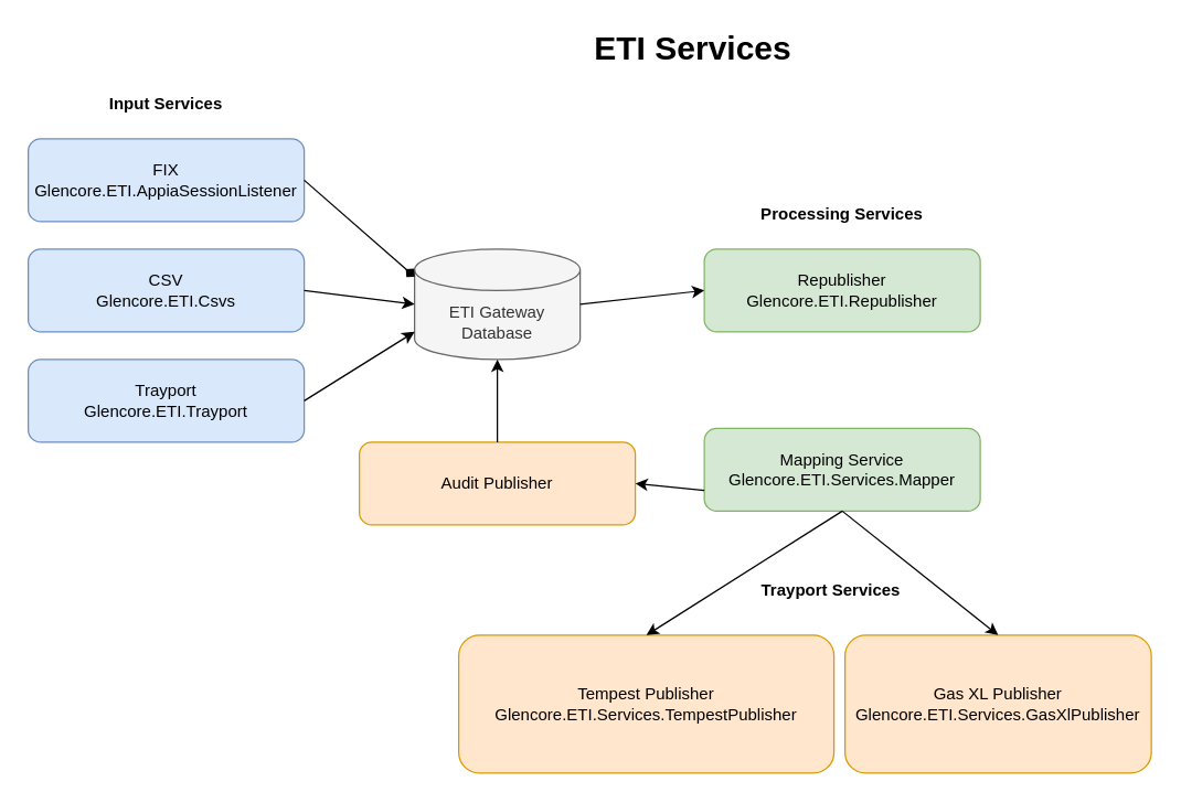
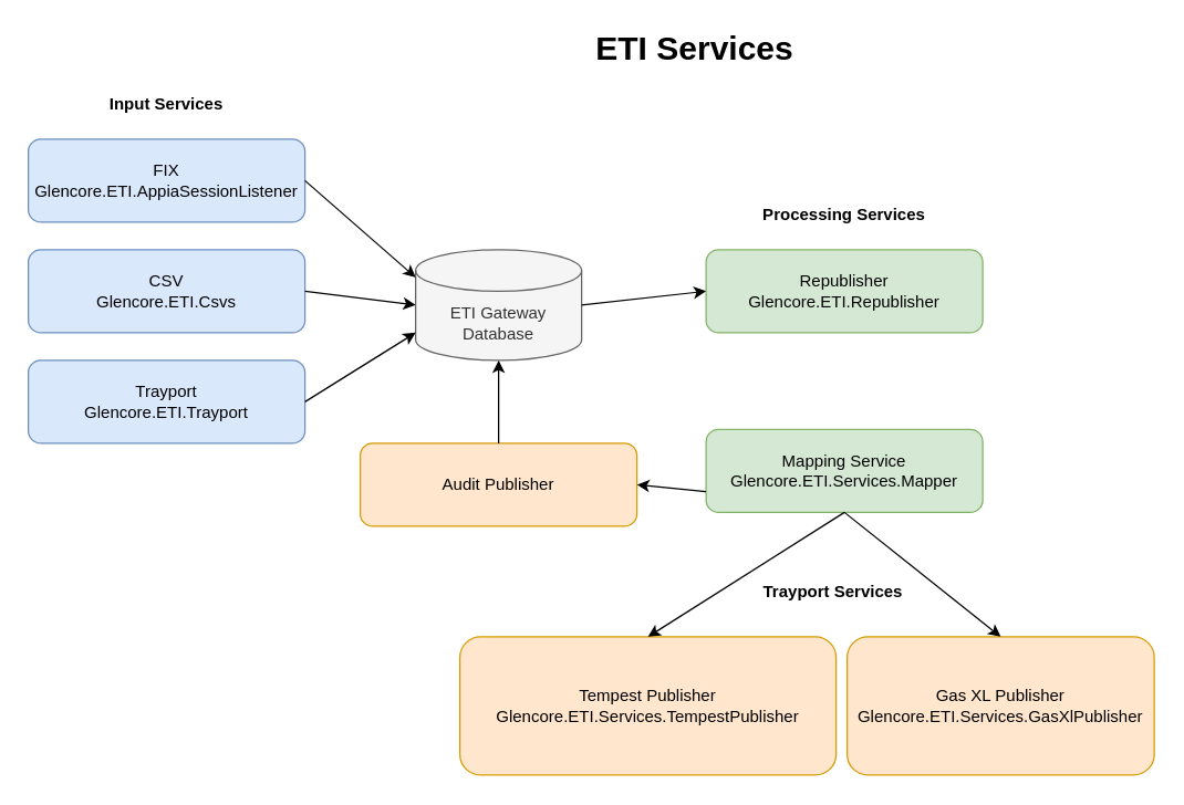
- <mxCell id="11" value="" style="endArrow=diamond;html=1;rounded=0;exitX=1;exitY=0.5;exitDx=0;exitDy=0;entryX=0;entryY=0.25;entryDx=0;entryDy=0;entryPerimeter=0;" edge="1" parent="1" source="2" target="5"><mxGeometry width="50" height="50" relative="1" as="geometry"><mxPoint x="290" y="390" as="sourcePoint" /><mxPoint x="340" y="340" as="targetPoint" /></mxGeometry></mxCell>
+ <mxCell id="11" value="" style="endArrow=classic;html=1;rounded=0;exitX=1;exitY=0.5;exitDx=0;exitDy=0;entryX=0;entryY=0.25;entryDx=0;entryDy=0;entryPerimeter=0;" edge="1" parent="1" source="2" target="5"><mxGeometry width="50" height="50" relative="1" as="geometry"><mxPoint x="290" y="390" as="sourcePoint" /><mxPoint x="340" y="340" as="targetPoint" /></mxGeometry></mxCell>
